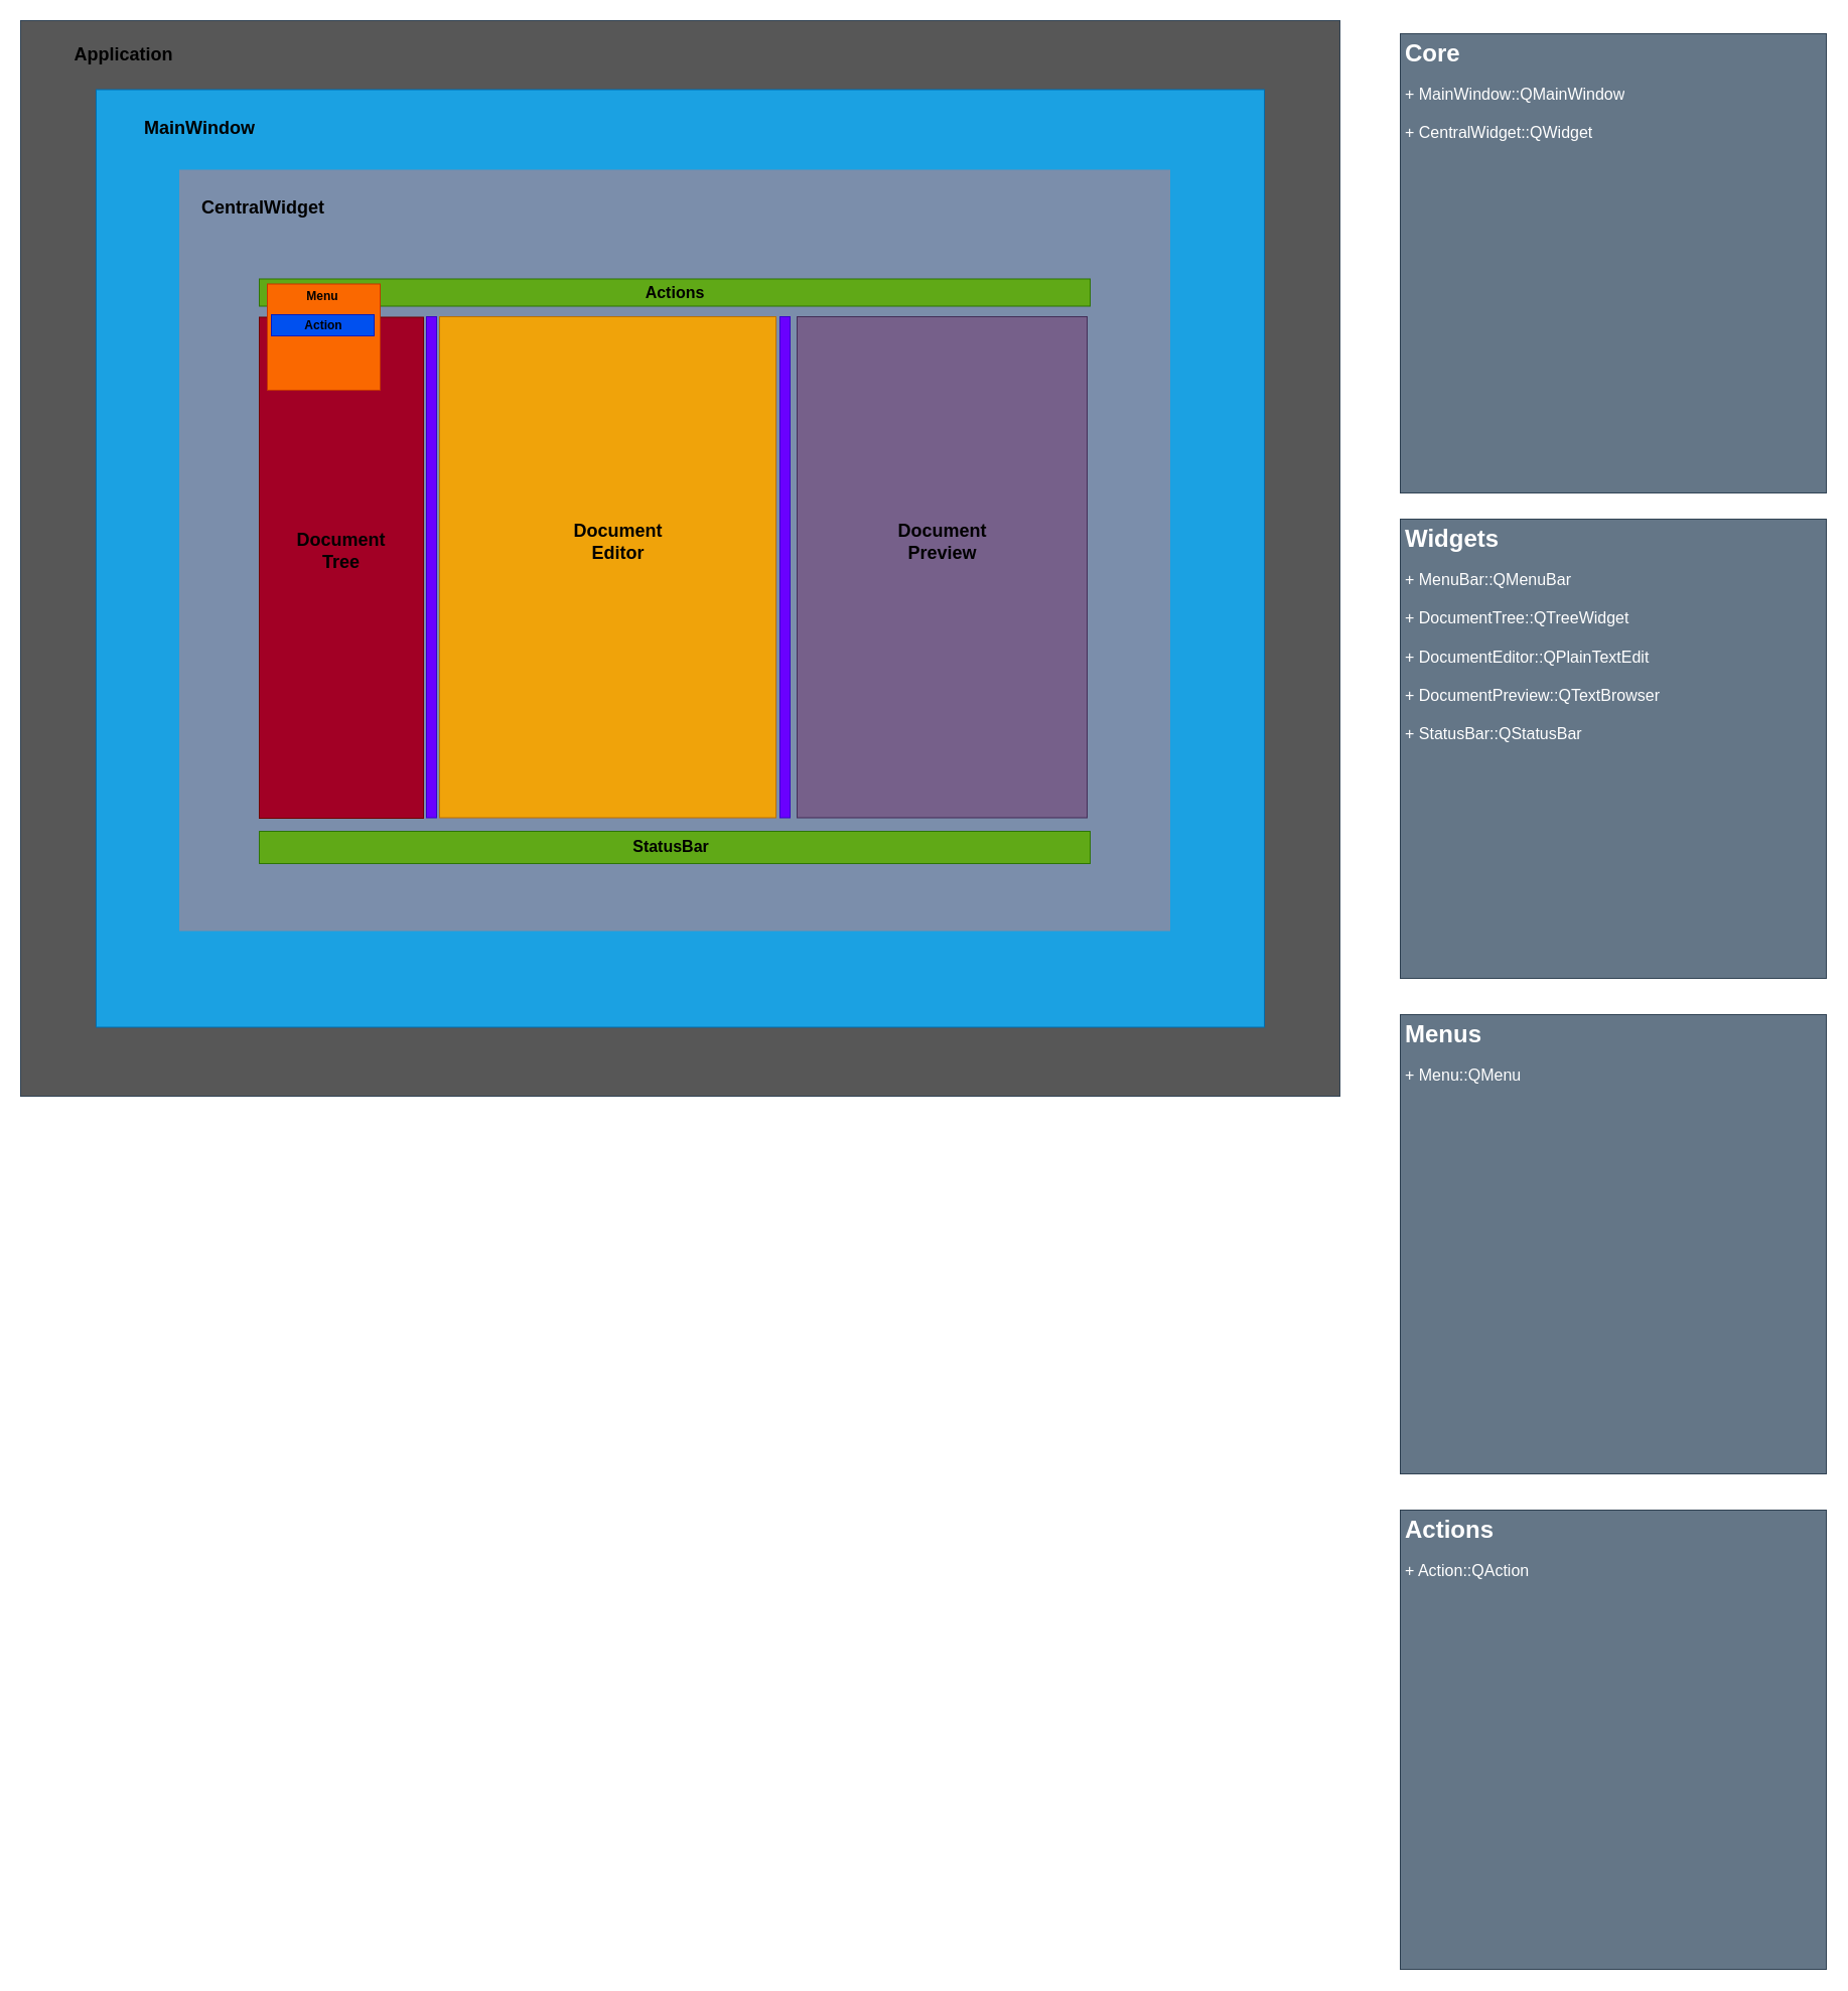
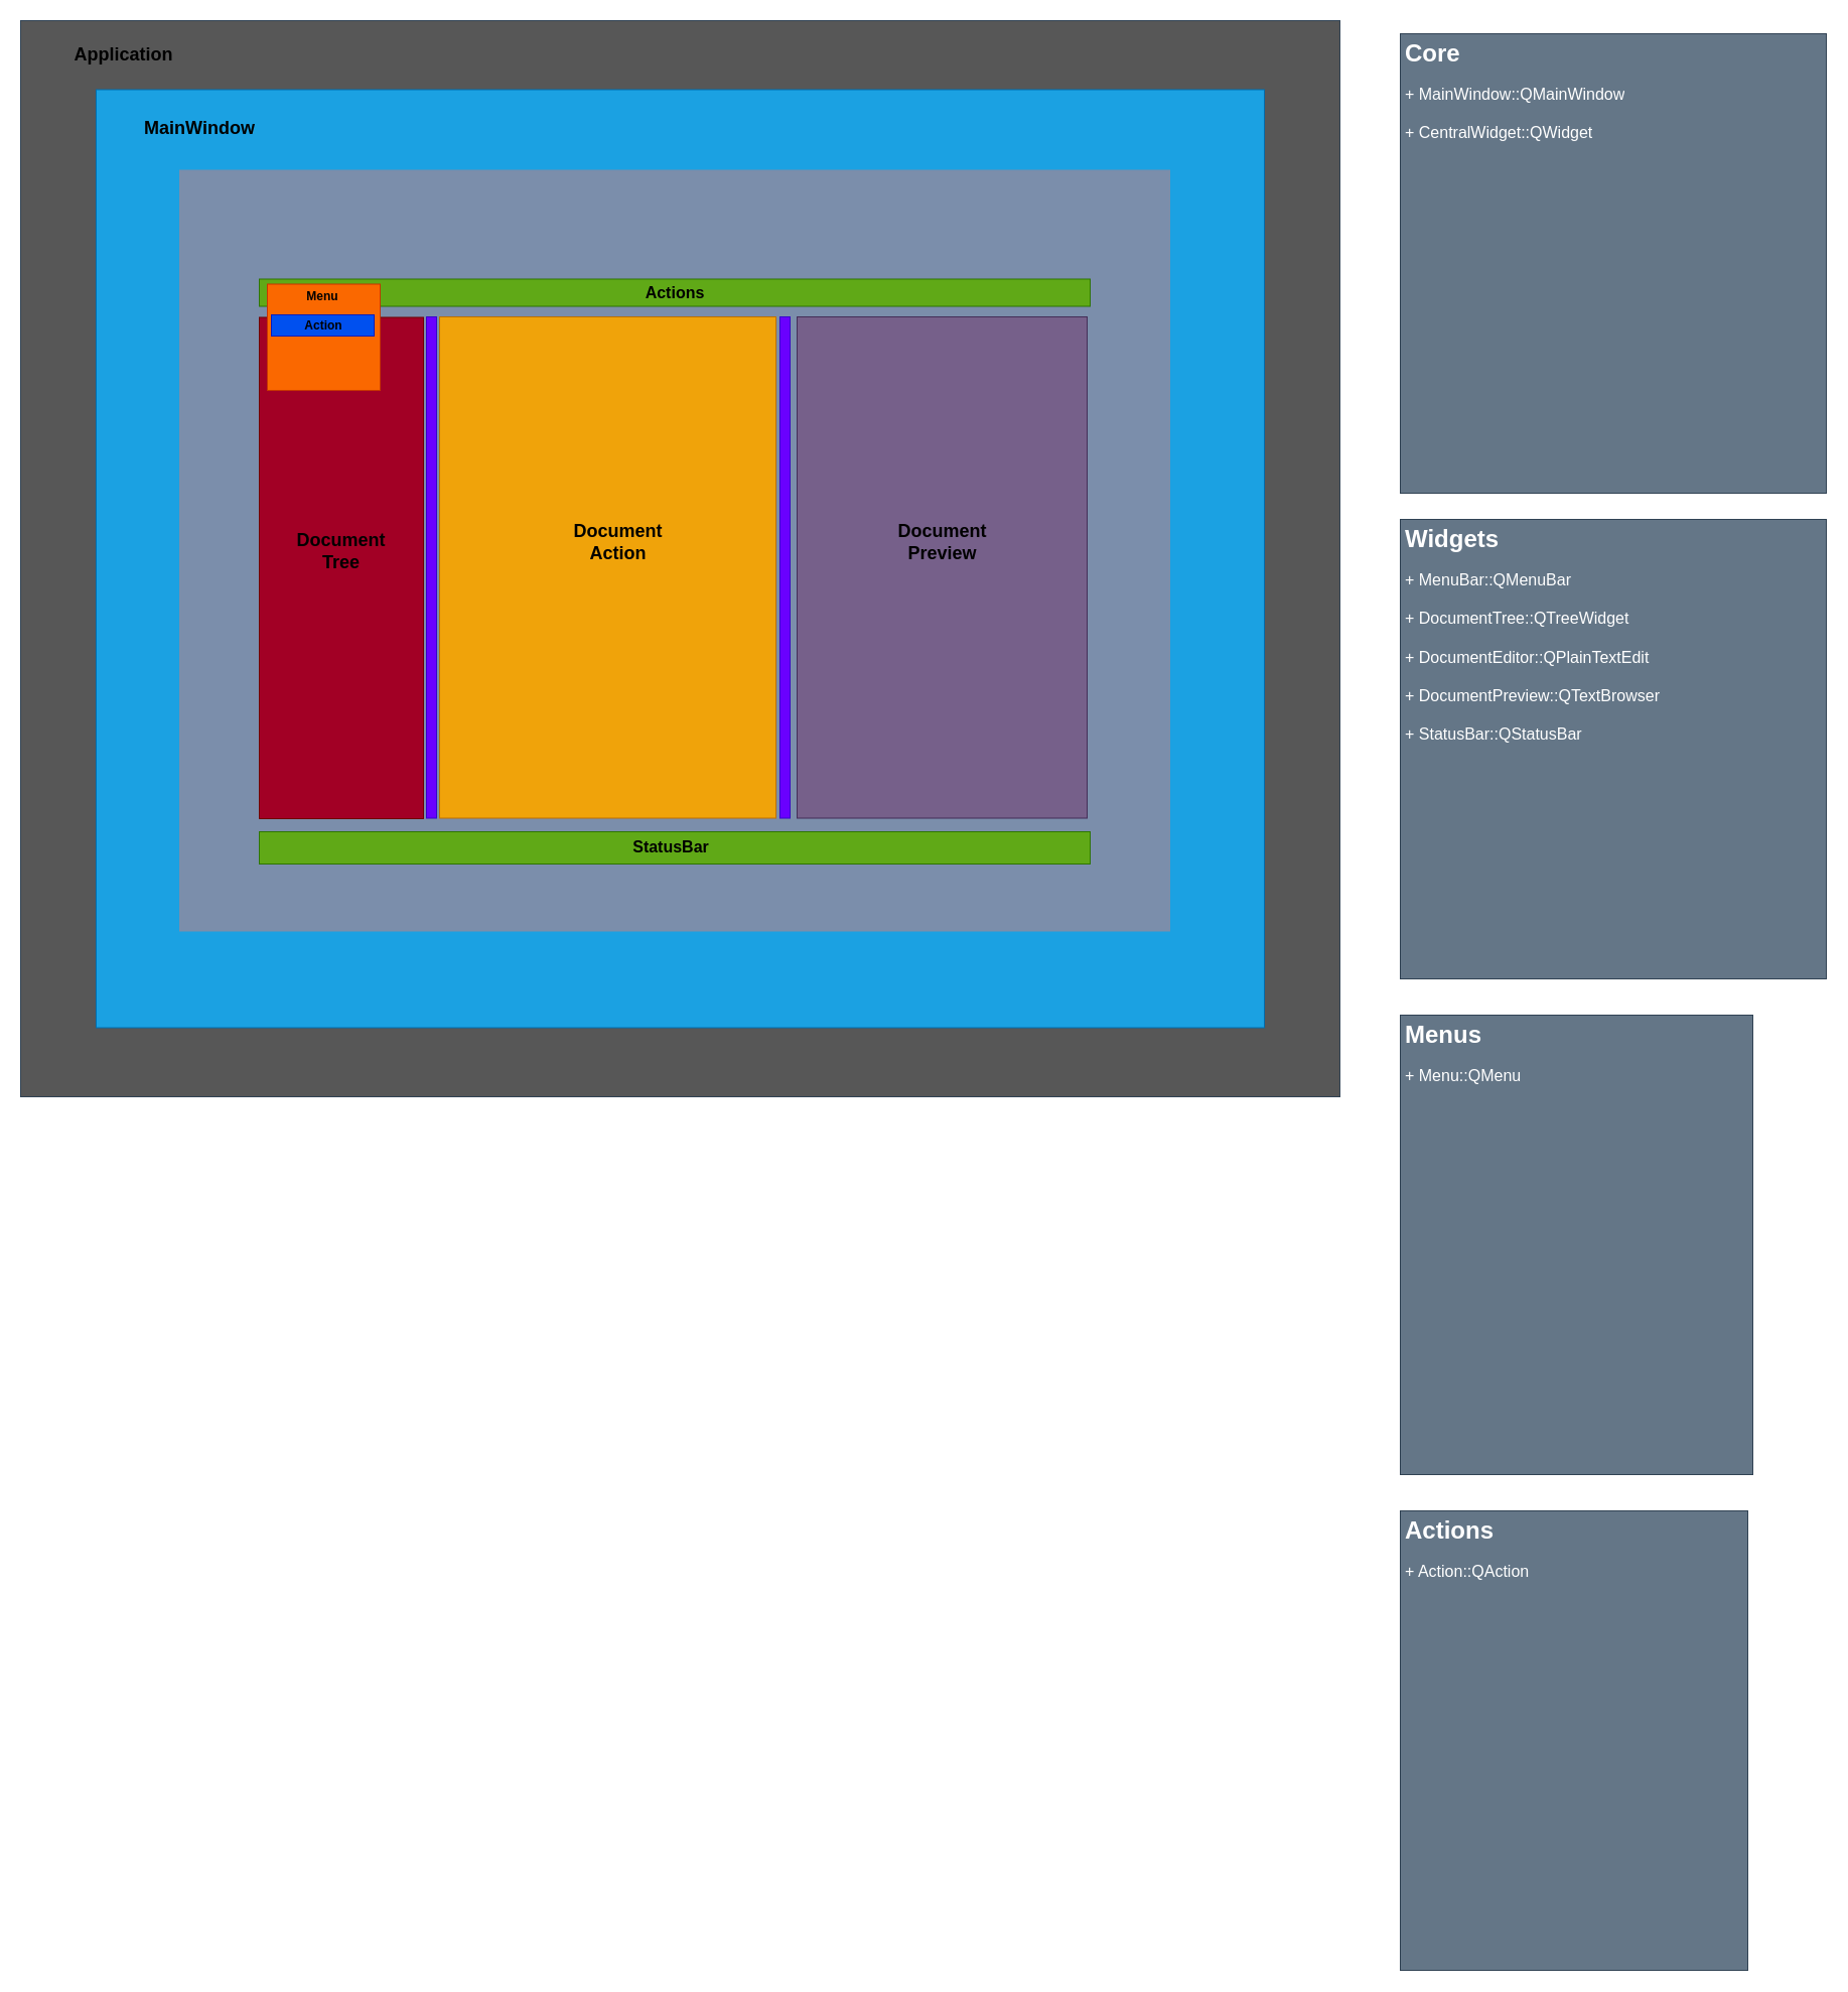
- <mxCell id="11" value="&lt;font style=&quot;font-size: 18px;&quot;&gt;&lt;b&gt;CentralWidget&lt;/b&gt;&lt;/font&gt;" style="text;html=1;strokeColor=none;fillColor=none;align=center;verticalAlign=middle;whiteSpace=wrap;rounded=0;" vertex="1" parent="9"><mxGeometry x="13.845" y="21.543" width="138.451" height="32.315" as="geometry" /></mxCell>
- <mxCell id="18" value="&lt;font style=&quot;font-size: 18px;&quot;&gt;&lt;b&gt;Document Editor&lt;/b&gt;&lt;/font&gt;" style="text;html=1;strokeColor=none;fillColor=none;align=center;verticalAlign=middle;whiteSpace=wrap;rounded=0;" parent="9" vertex="1"><mxGeometry x="381" y="334" width="109" height="70" as="geometry" /></mxCell>
+ <mxCell id="18" value="&lt;font style=&quot;font-size: 18px;&quot;&gt;&lt;b&gt;Document Action&lt;/b&gt;&lt;/font&gt;" style="text;html=1;strokeColor=none;fillColor=none;align=center;verticalAlign=middle;whiteSpace=wrap;rounded=0;" parent="9" vertex="1"><mxGeometry x="381" y="334" width="109" height="70" as="geometry" /></mxCell>
- <mxCell id="30" value="&lt;h1&gt;Menus&lt;/h1&gt;&lt;div style=&quot;font-size: 16px;&quot;&gt;&lt;font style=&quot;font-size: 16px;&quot;&gt;+ Menu::QMenu&lt;/font&gt;&lt;/div&gt;" style="text;html=1;strokeColor=#314354;fillColor=#647687;spacing=5;spacingTop=-20;whiteSpace=wrap;overflow=hidden;rounded=0;fontColor=#ffffff;" vertex="1" parent="1"><mxGeometry x="1390" y="1007" width="423" height="456" as="geometry" /></mxCell>
+ <mxCell id="30" value="&lt;h1&gt;Menus&lt;/h1&gt;&lt;div style=&quot;font-size: 16px;&quot;&gt;&lt;font style=&quot;font-size: 16px;&quot;&gt;+ Menu::QMenu&lt;/font&gt;&lt;/div&gt;" style="text;html=1;strokeColor=#314354;fillColor=#647687;spacing=5;spacingTop=-20;whiteSpace=wrap;overflow=hidden;rounded=0;fontColor=#ffffff;" vertex="1" parent="1"><mxGeometry x="1390" y="1007" width="350" height="456" as="geometry" /></mxCell>
- <mxCell id="31" value="&lt;h1&gt;Actions&lt;/h1&gt;&lt;div&gt;&lt;div style=&quot;font-size: 16px;&quot;&gt;+ Action::QAction&lt;/div&gt;&lt;div&gt;&lt;br&gt;&lt;/div&gt;&lt;/div&gt;" style="text;html=1;strokeColor=#314354;fillColor=#647687;spacing=5;spacingTop=-20;whiteSpace=wrap;overflow=hidden;rounded=0;fontColor=#ffffff;" vertex="1" parent="1"><mxGeometry x="1390" y="1499" width="423" height="456" as="geometry" /></mxCell>
+ <mxCell id="31" value="&lt;h1&gt;Actions&lt;/h1&gt;&lt;div&gt;&lt;div style=&quot;font-size: 16px;&quot;&gt;+ Action::QAction&lt;/div&gt;&lt;div&gt;&lt;br&gt;&lt;/div&gt;&lt;/div&gt;" style="text;html=1;strokeColor=#314354;fillColor=#647687;spacing=5;spacingTop=-20;whiteSpace=wrap;overflow=hidden;rounded=0;fontColor=#ffffff;" vertex="1" parent="1"><mxGeometry x="1390" y="1499" width="345" height="456" as="geometry" /></mxCell>
